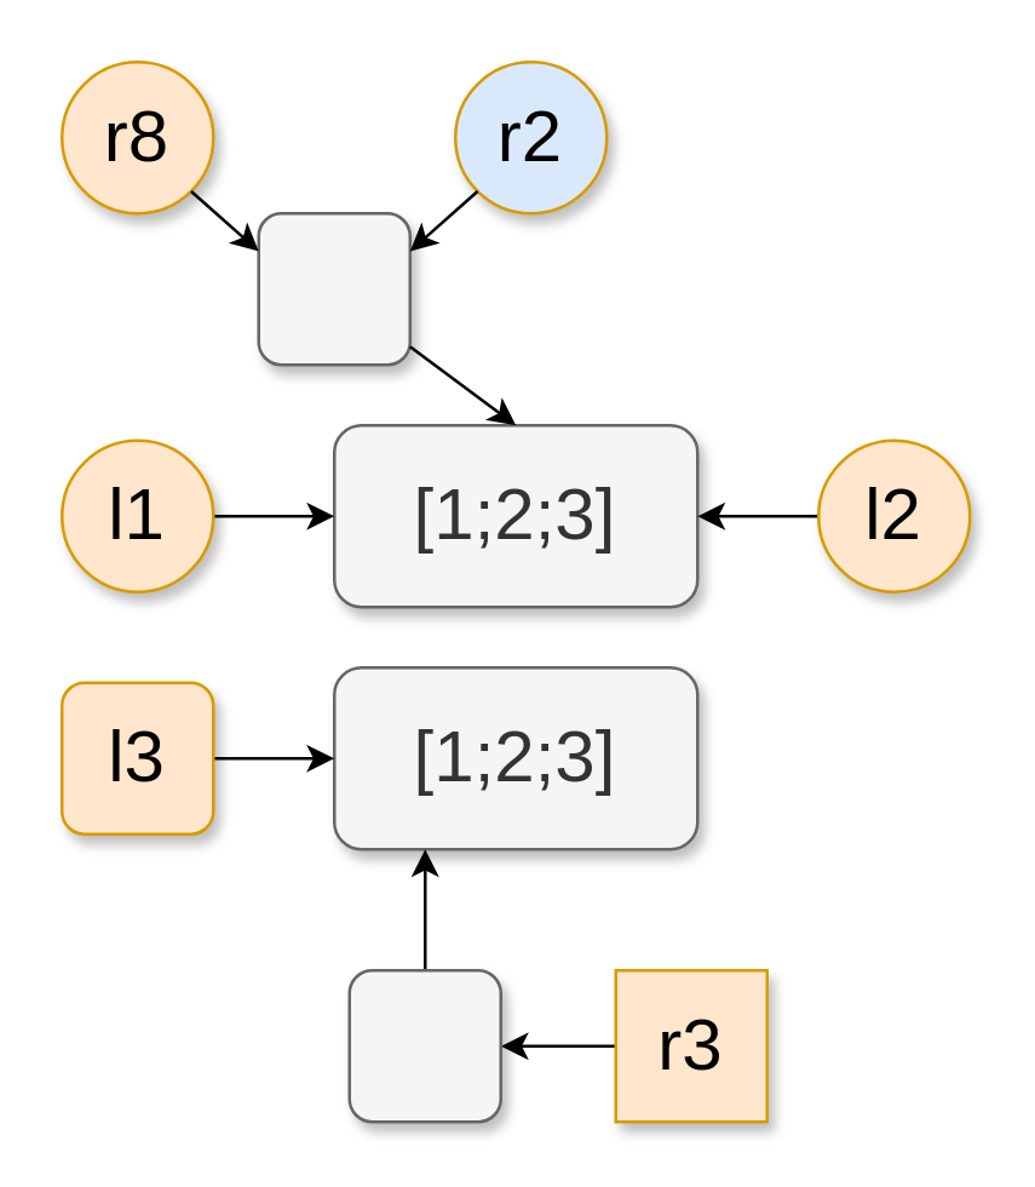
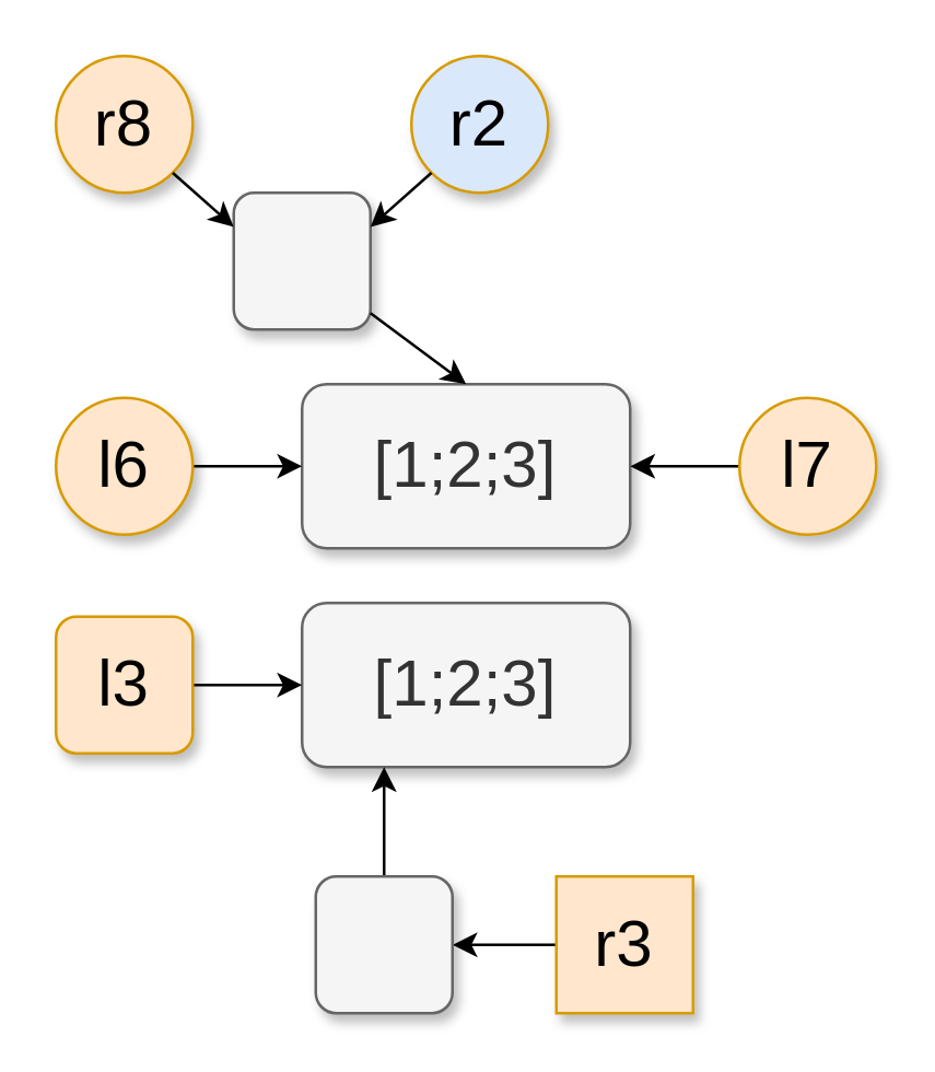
- <mxCell id="5" value="&lt;font style=&quot;font-size: 24px&quot;&gt;l1&lt;/font&gt;" style="ellipse;whiteSpace=wrap;html=1;aspect=fixed;fillColor=#ffe6cc;strokeColor=#d79b00;fontColor=#000000;shadow=1;" vertex="1" parent="1"><mxGeometry x="20" y="145" width="50" height="50" as="geometry" /></mxCell>
+ <mxCell id="5" value="&lt;font style=&quot;font-size: 24px&quot;&gt;l6&lt;/font&gt;" style="ellipse;whiteSpace=wrap;html=1;aspect=fixed;fillColor=#ffe6cc;strokeColor=#d79b00;fontColor=#000000;shadow=1;" vertex="1" parent="1"><mxGeometry x="20" y="145" width="50" height="50" as="geometry" /></mxCell>
- <mxCell id="7" value="&lt;font style=&quot;font-size: 24px&quot;&gt;l2&lt;br&gt;&lt;/font&gt;" style="ellipse;whiteSpace=wrap;html=1;aspect=fixed;fillColor=#ffe6cc;strokeColor=#d79b00;fontColor=#000000;shadow=1;" vertex="1" parent="1"><mxGeometry x="270" y="145" width="50" height="50" as="geometry" /></mxCell>
+ <mxCell id="7" value="&lt;font style=&quot;font-size: 24px&quot;&gt;l7&lt;br&gt;&lt;/font&gt;" style="ellipse;whiteSpace=wrap;html=1;aspect=fixed;fillColor=#ffe6cc;strokeColor=#d79b00;fontColor=#000000;shadow=1;" vertex="1" parent="1"><mxGeometry x="270" y="145" width="50" height="50" as="geometry" /></mxCell>
